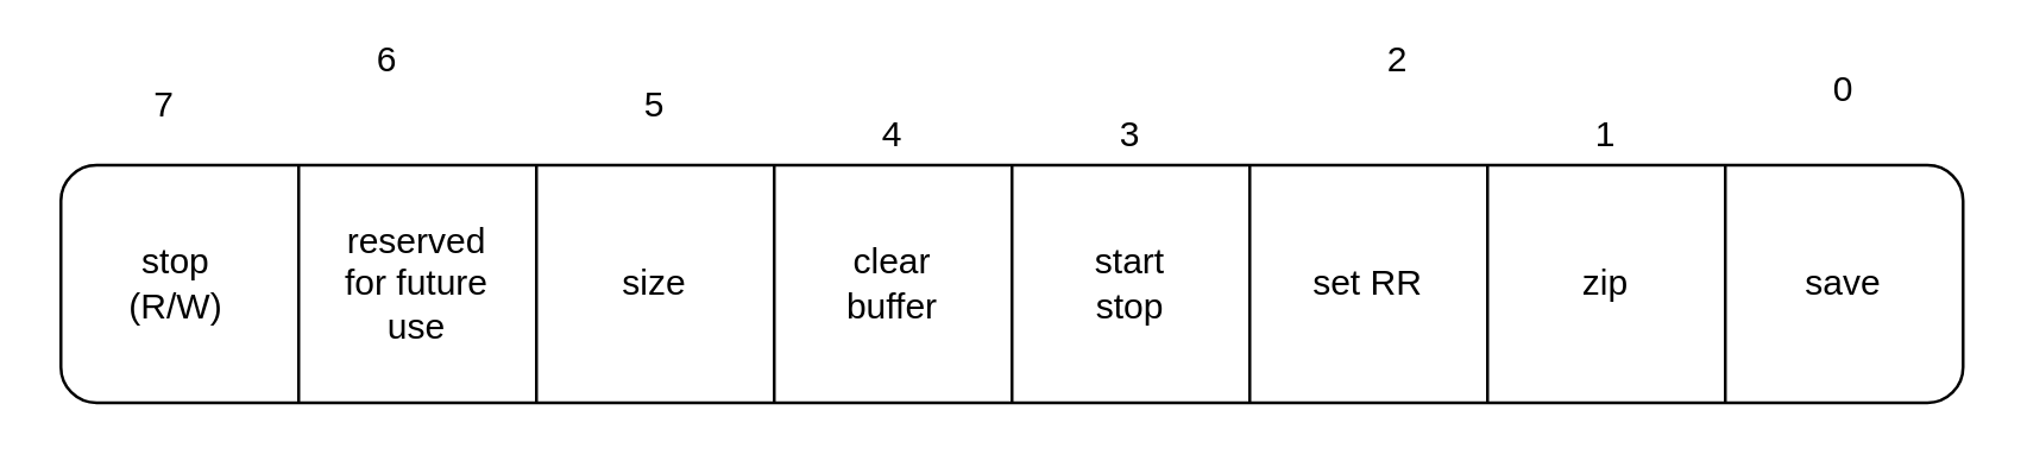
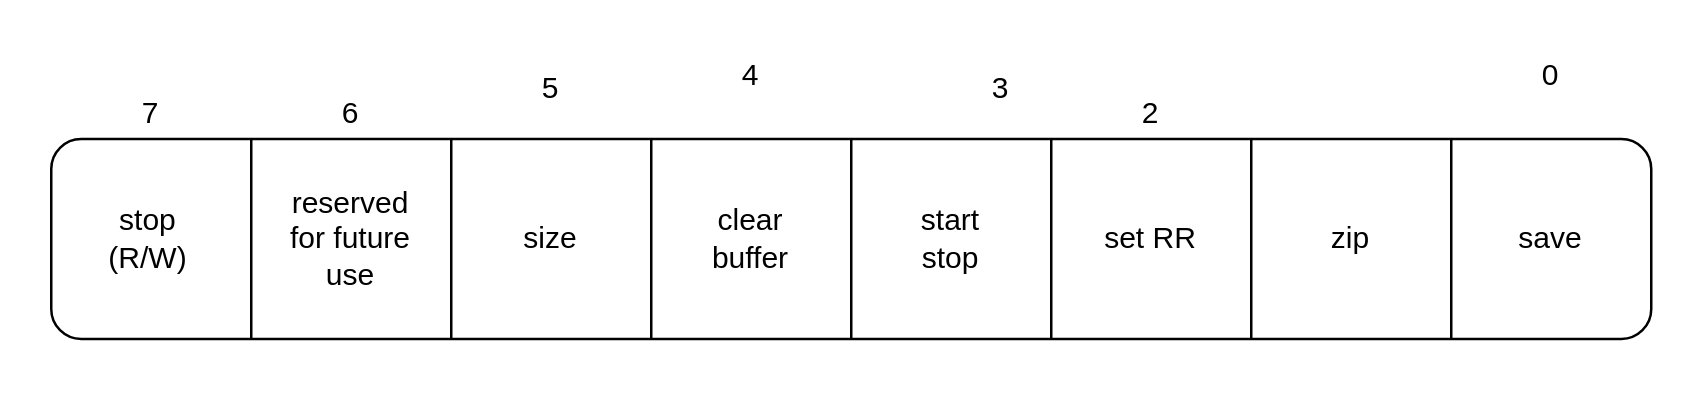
- <mxCell id="11" value="6" style="text;html=1;strokeColor=none;fillColor=none;align=center;verticalAlign=middle;whiteSpace=wrap;rounded=0;" vertex="1" parent="1"><mxGeometry x="120" y="10" width="20" height="20" as="geometry" /></mxCell>
+ <mxCell id="11" value="6" style="text;html=1;strokeColor=none;fillColor=none;align=center;verticalAlign=middle;whiteSpace=wrap;rounded=0;" vertex="1" parent="1"><mxGeometry x="130" y="35" width="20" height="20" as="geometry" /></mxCell>
- <mxCell id="15" value="2" style="text;html=1;strokeColor=none;fillColor=none;align=center;verticalAlign=middle;whiteSpace=wrap;rounded=0;" vertex="1" parent="1"><mxGeometry x="460" y="10" width="20" height="20" as="geometry" /></mxCell>
+ <mxCell id="15" value="2" style="text;html=1;strokeColor=none;fillColor=none;align=center;verticalAlign=middle;whiteSpace=wrap;rounded=0;" vertex="1" parent="1"><mxGeometry x="450" y="35" width="20" height="20" as="geometry" /></mxCell>
- <mxCell id="10" value="7" style="text;html=1;strokeColor=none;fillColor=none;align=center;verticalAlign=middle;whiteSpace=wrap;rounded=0;" vertex="1" parent="1"><mxGeometry x="45" y="25" width="20" height="20" as="geometry" /></mxCell>
+ <mxCell id="10" value="7" style="text;html=1;strokeColor=none;fillColor=none;align=center;verticalAlign=middle;whiteSpace=wrap;rounded=0;" vertex="1" parent="1"><mxGeometry x="50" y="35" width="20" height="20" as="geometry" /></mxCell>
- <mxCell id="13" value="4" style="text;html=1;strokeColor=none;fillColor=none;align=center;verticalAlign=middle;whiteSpace=wrap;rounded=0;" vertex="1" parent="1"><mxGeometry x="290" y="35" width="20" height="20" as="geometry" /></mxCell>
+ <mxCell id="13" value="4" style="text;html=1;strokeColor=none;fillColor=none;align=center;verticalAlign=middle;whiteSpace=wrap;rounded=0;" vertex="1" parent="1"><mxGeometry x="290" y="20" width="20" height="20" as="geometry" /></mxCell>
- <mxCell id="14" value="3" style="text;html=1;strokeColor=none;fillColor=none;align=center;verticalAlign=middle;whiteSpace=wrap;rounded=0;" vertex="1" parent="1"><mxGeometry x="370" y="35" width="20" height="20" as="geometry" /></mxCell>
+ <mxCell id="14" value="3" style="text;html=1;strokeColor=none;fillColor=none;align=center;verticalAlign=middle;whiteSpace=wrap;rounded=0;" vertex="1" parent="1"><mxGeometry x="390" y="25" width="20" height="20" as="geometry" /></mxCell>
- <mxCell id="16" value="1" style="text;html=1;strokeColor=none;fillColor=none;align=center;verticalAlign=middle;whiteSpace=wrap;rounded=0;" vertex="1" parent="1"><mxGeometry x="530" y="35" width="20" height="20" as="geometry" /></mxCell>
